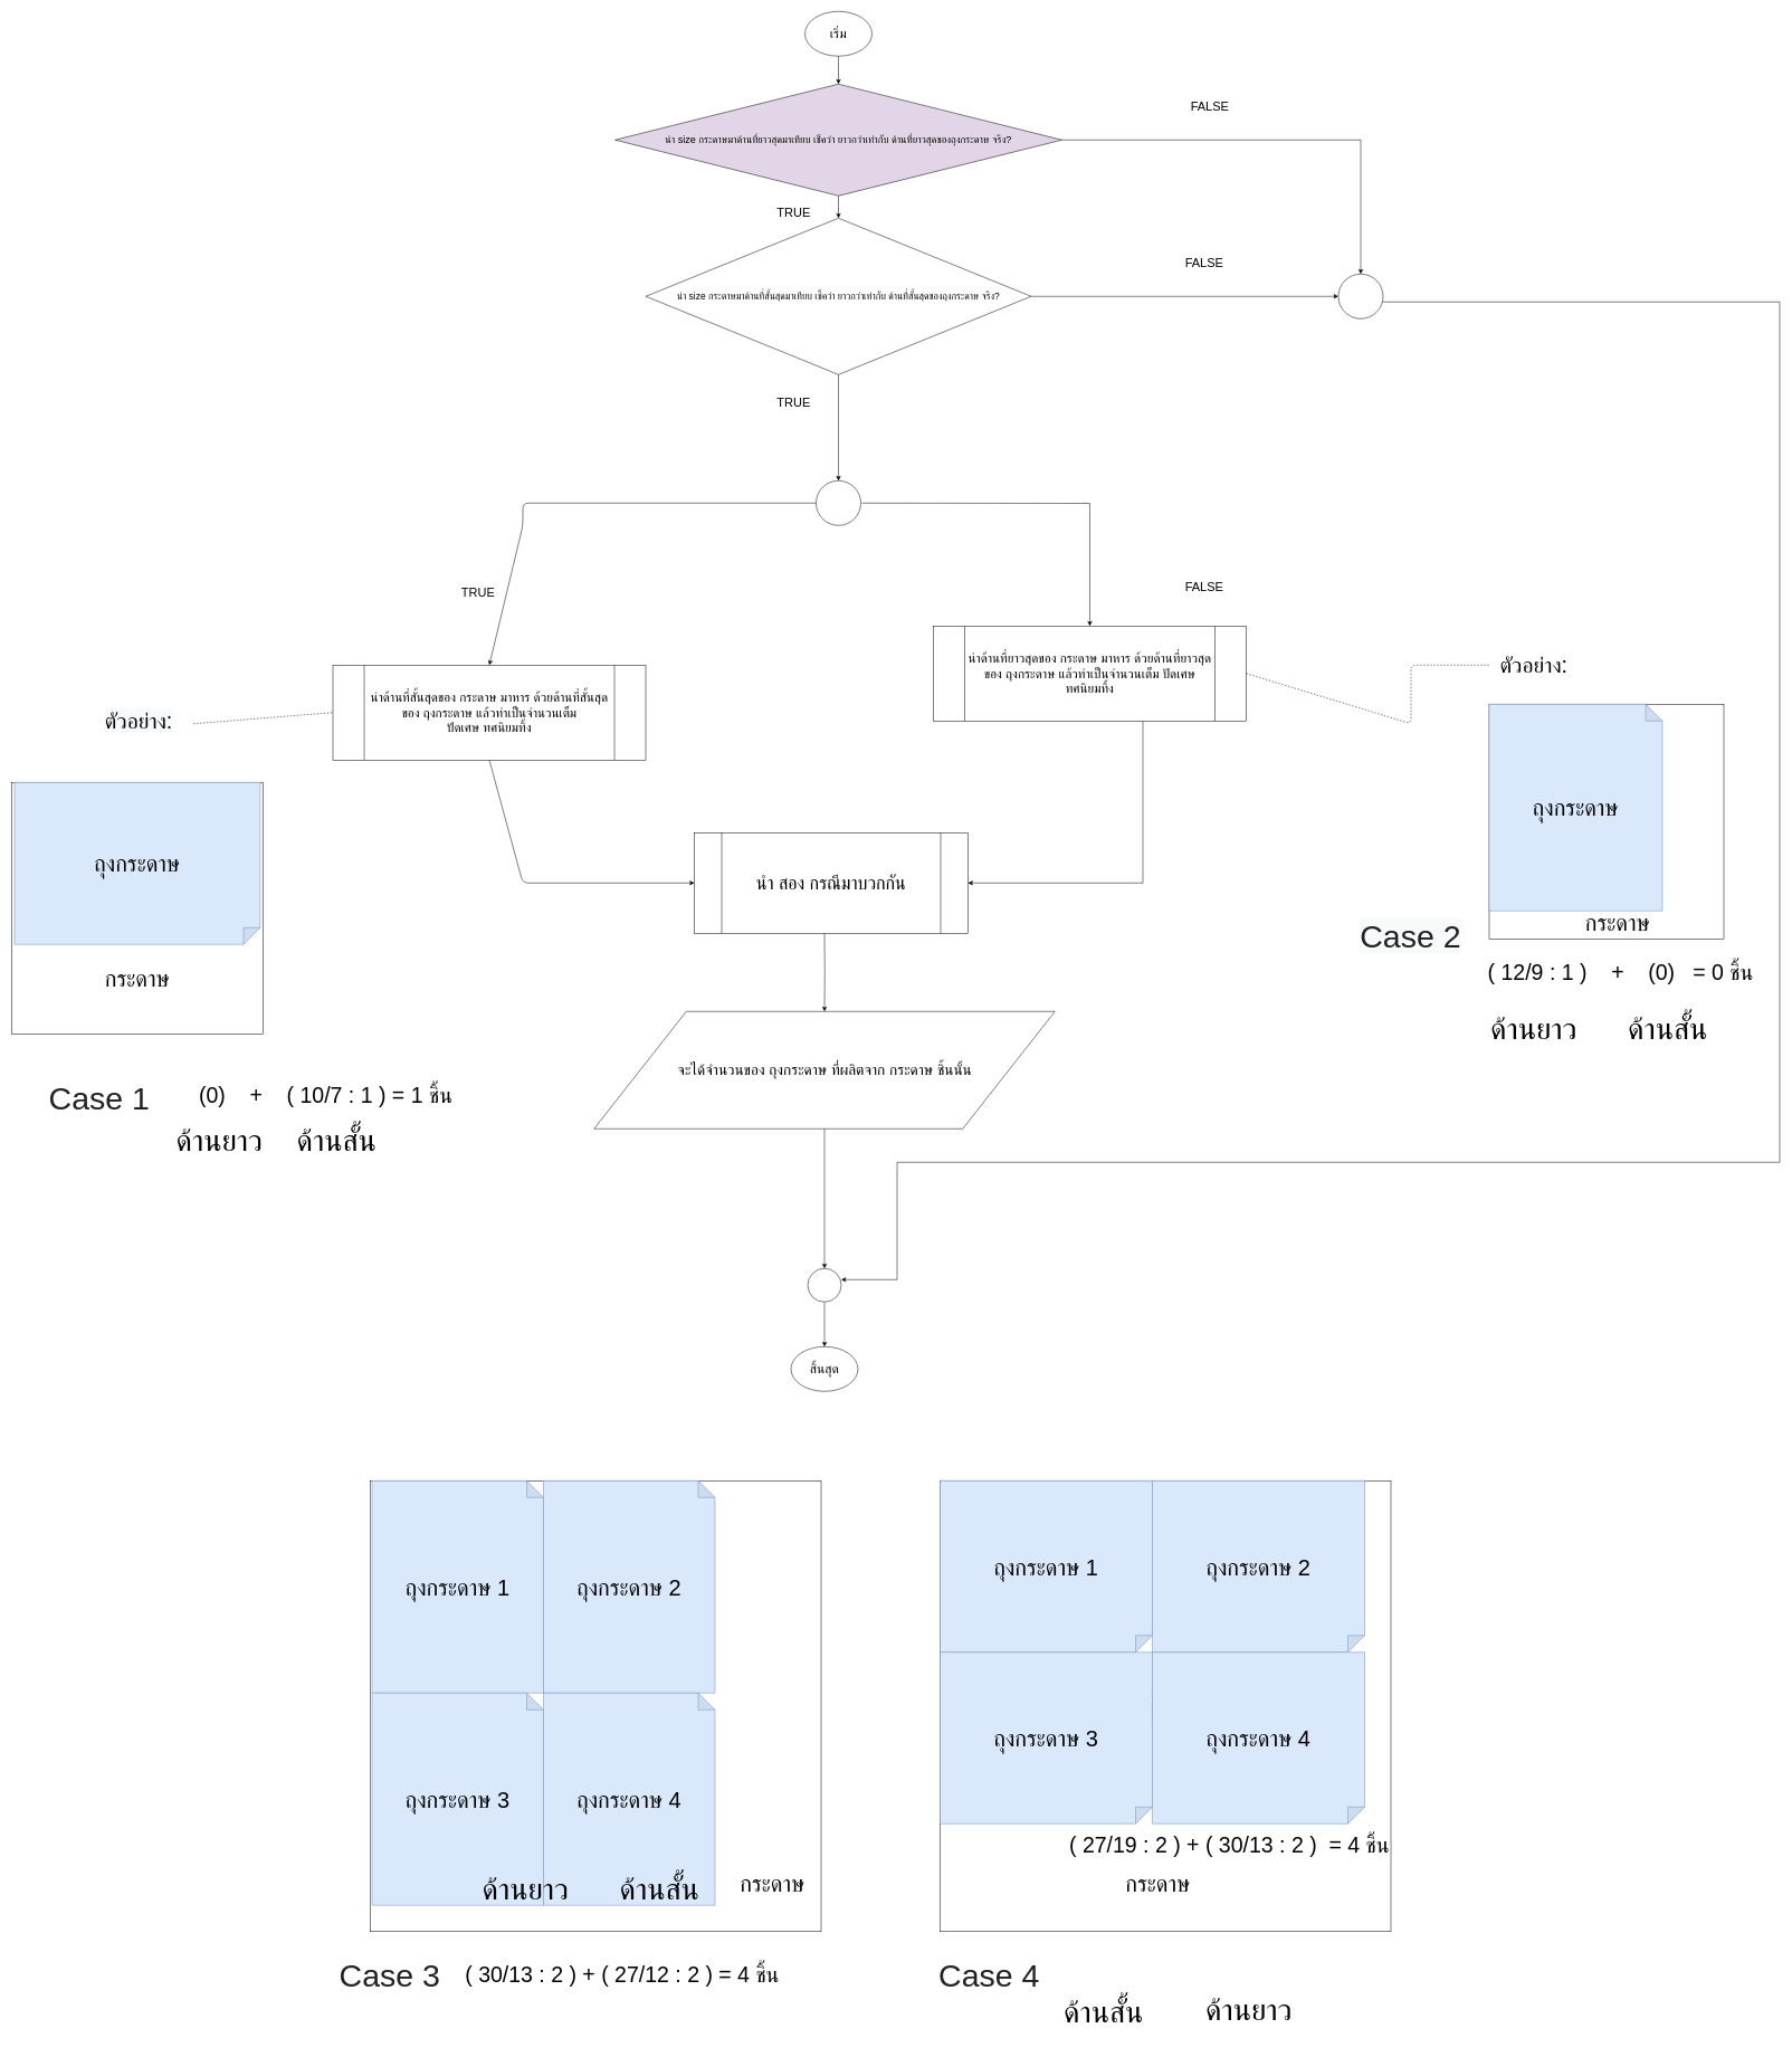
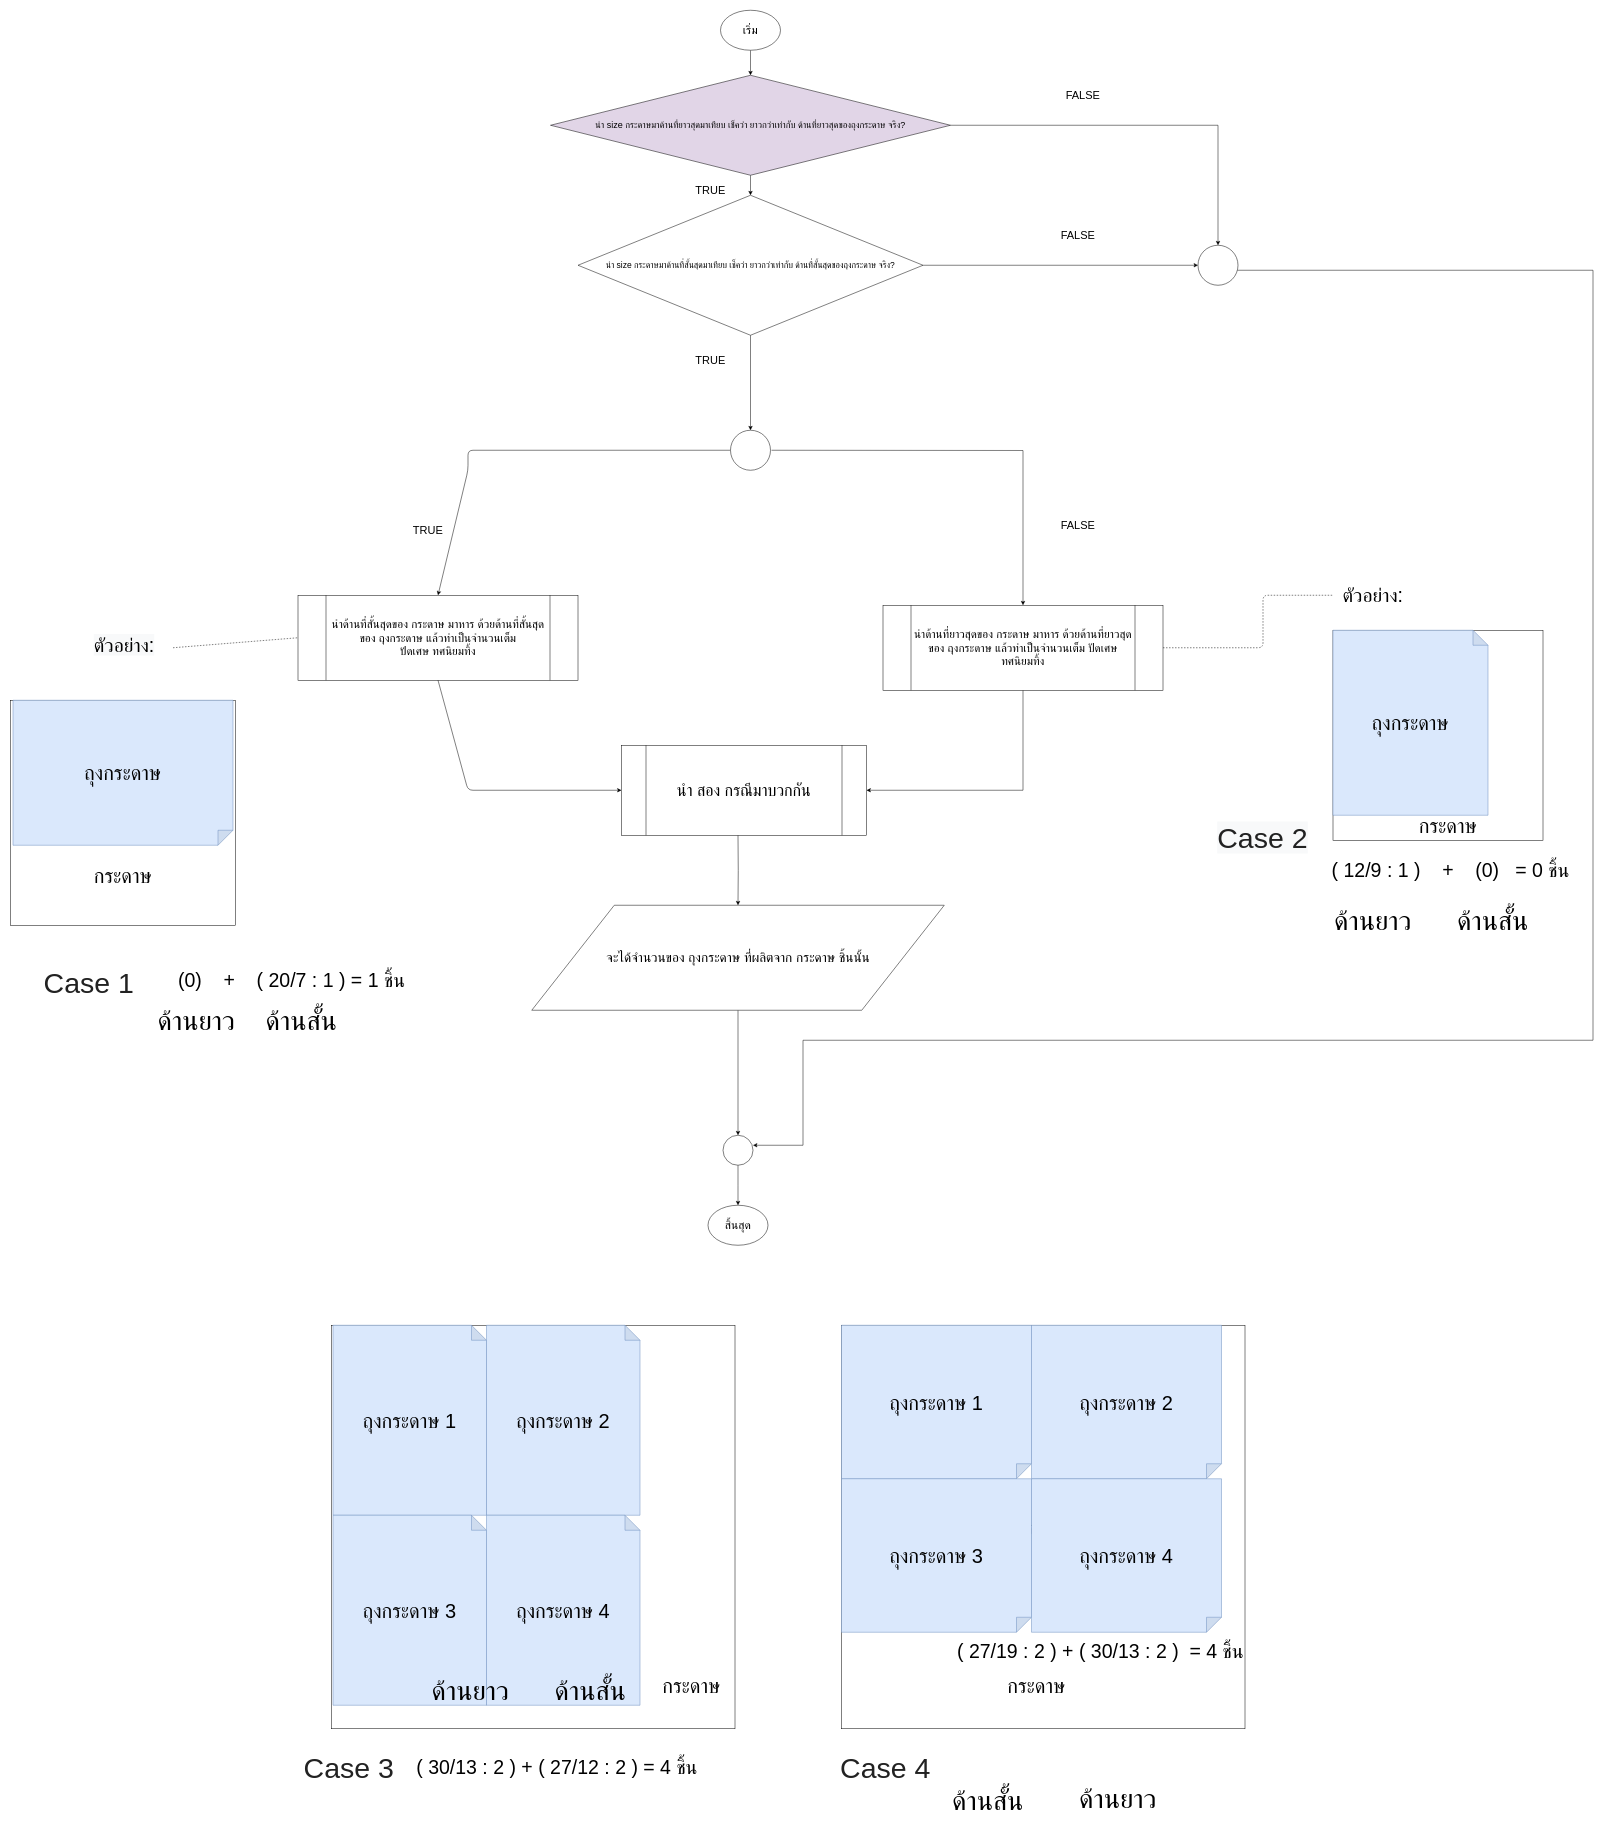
- <mxCell id="17" value="&lt;font style=&quot;font-size: 23px&quot;&gt;นำด้านที่ยาวสุดของ กระดาษ มาหาร ด้วยด้านที่ยาวสุดของ ถุงกระดาษ แล้วทำเป็นจำนวนเต็ม ปัดเศษ ทศนิยมทิ้ง&lt;/font&gt;" style="shape=process;whiteSpace=wrap;html=1;backgroundOutline=1;" parent="1" vertex="1"><mxGeometry x="1670" y="1120" width="560" height="170" as="geometry" /></mxCell>
+ <mxCell id="17" value="&lt;font style=&quot;font-size: 23px&quot;&gt;นำด้านที่ยาวสุดของ กระดาษ มาหาร ด้วยด้านที่ยาวสุดของ ถุงกระดาษ แล้วทำเป็นจำนวนเต็ม ปัดเศษ ทศนิยมทิ้ง&lt;/font&gt;" style="shape=process;whiteSpace=wrap;html=1;backgroundOutline=1;" parent="1" vertex="1"><mxGeometry x="1765" y="1210" width="560" height="170" as="geometry" /></mxCell>
- <mxCell id="58" value="&lt;font style=&quot;font-size: 39px&quot;&gt;&amp;nbsp;(0)&amp;nbsp; &amp;nbsp; +&amp;nbsp; &amp;nbsp; ( 10/7 : 1 ) = 1&amp;nbsp;&lt;/font&gt;&lt;span style=&quot;font-size: 39px&quot;&gt;ชิ้น&lt;/span&gt;" style="text;html=1;strokeColor=none;fillColor=none;align=center;verticalAlign=middle;whiteSpace=wrap;rounded=0;" vertex="1" parent="1"><mxGeometry x="322" y="1860" width="510" height="200" as="geometry" /></mxCell>
+ <mxCell id="58" value="&lt;font style=&quot;font-size: 39px&quot;&gt;&amp;nbsp;(0)&amp;nbsp; &amp;nbsp; +&amp;nbsp; &amp;nbsp; ( 20/7 : 1 ) = 1&amp;nbsp;&lt;/font&gt;&lt;span style=&quot;font-size: 39px&quot;&gt;ชิ้น&lt;/span&gt;" style="text;html=1;strokeColor=none;fillColor=none;align=center;verticalAlign=middle;whiteSpace=wrap;rounded=0;" vertex="1" parent="1"><mxGeometry x="322" y="1860" width="510" height="200" as="geometry" /></mxCell>
